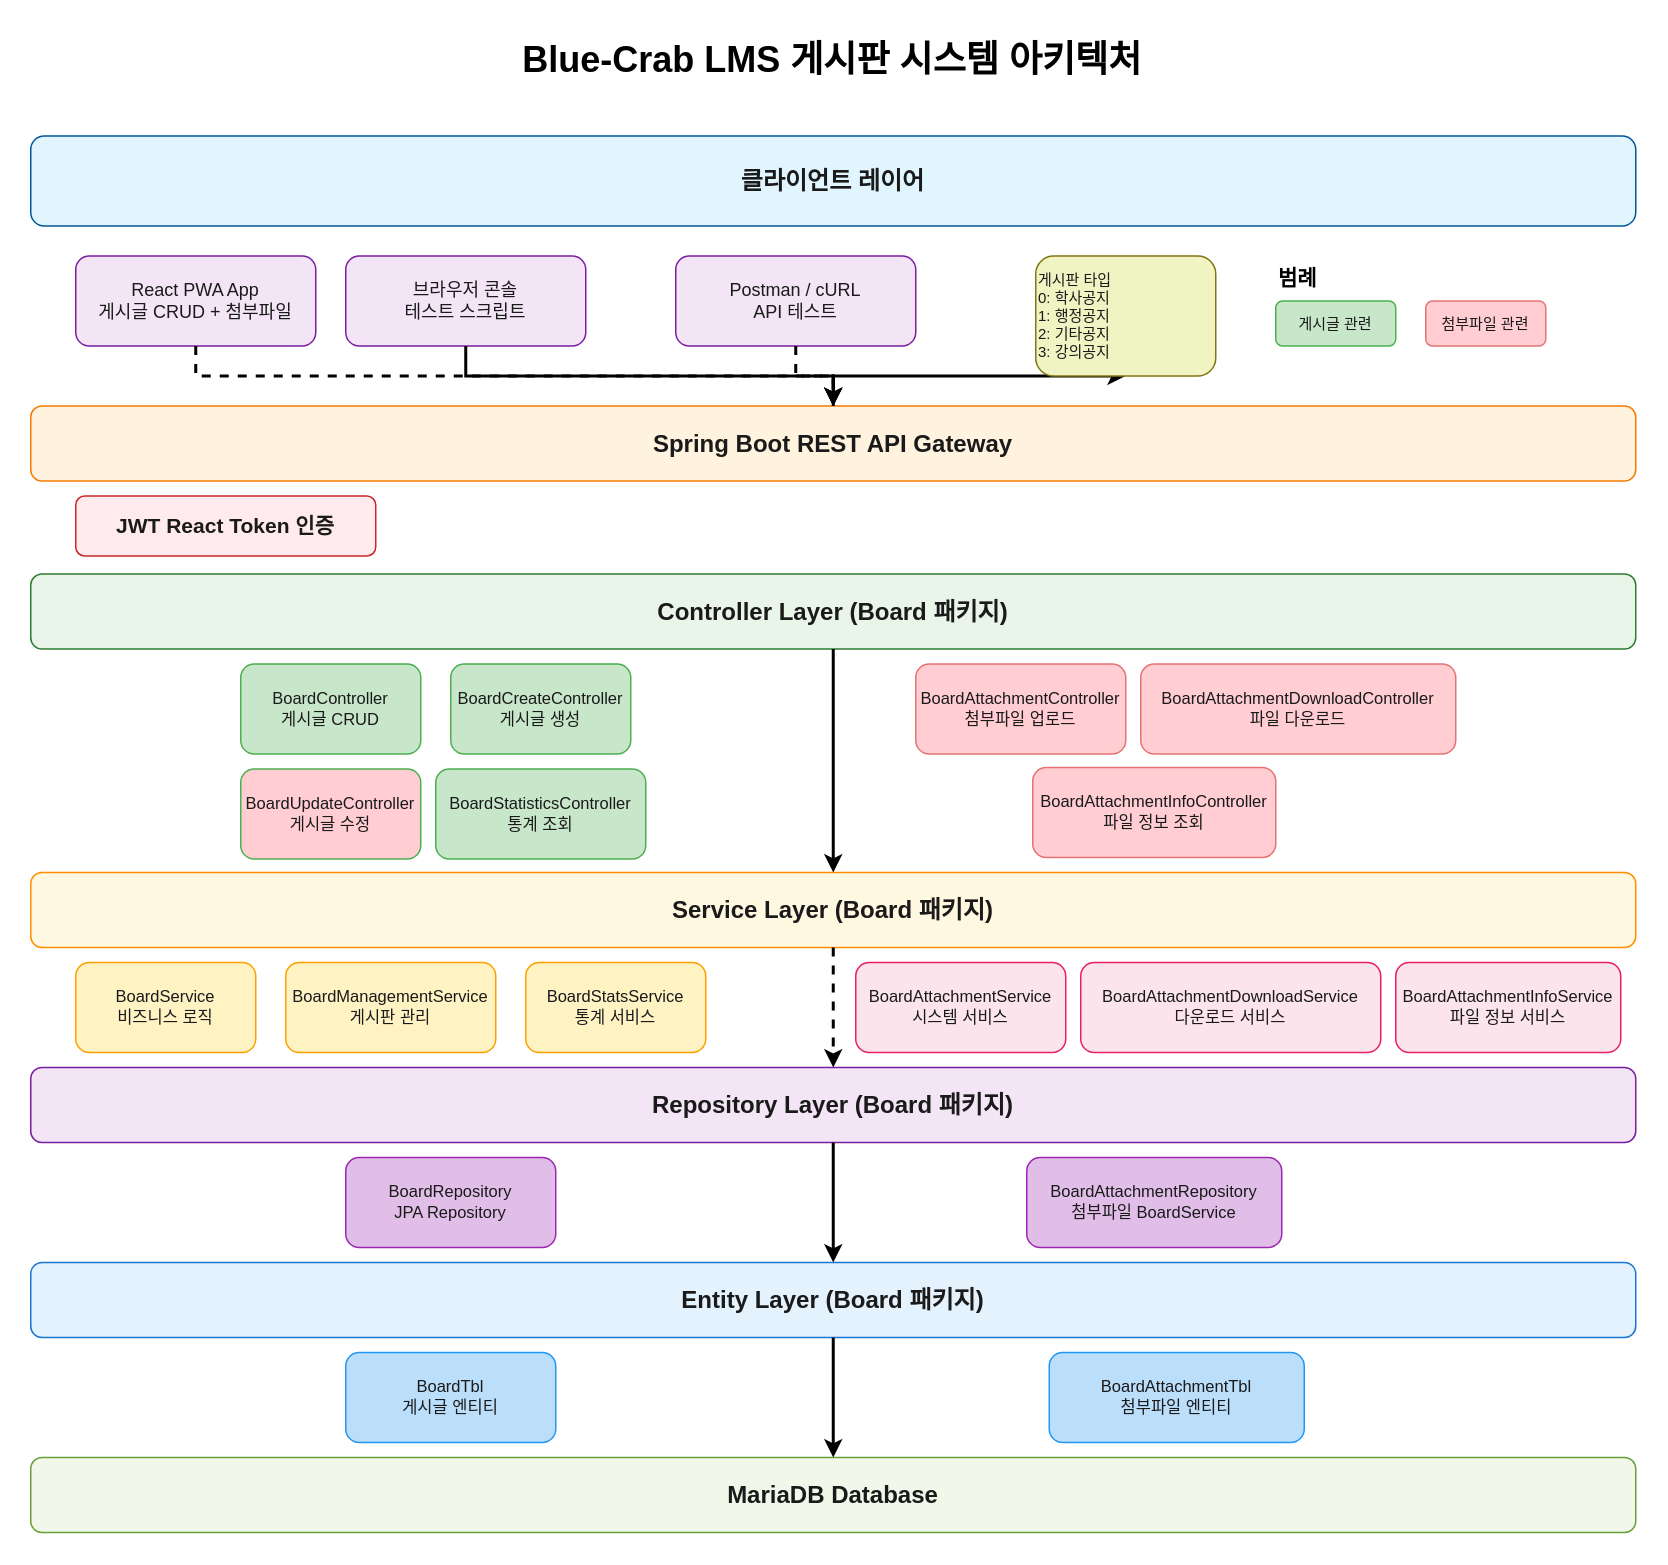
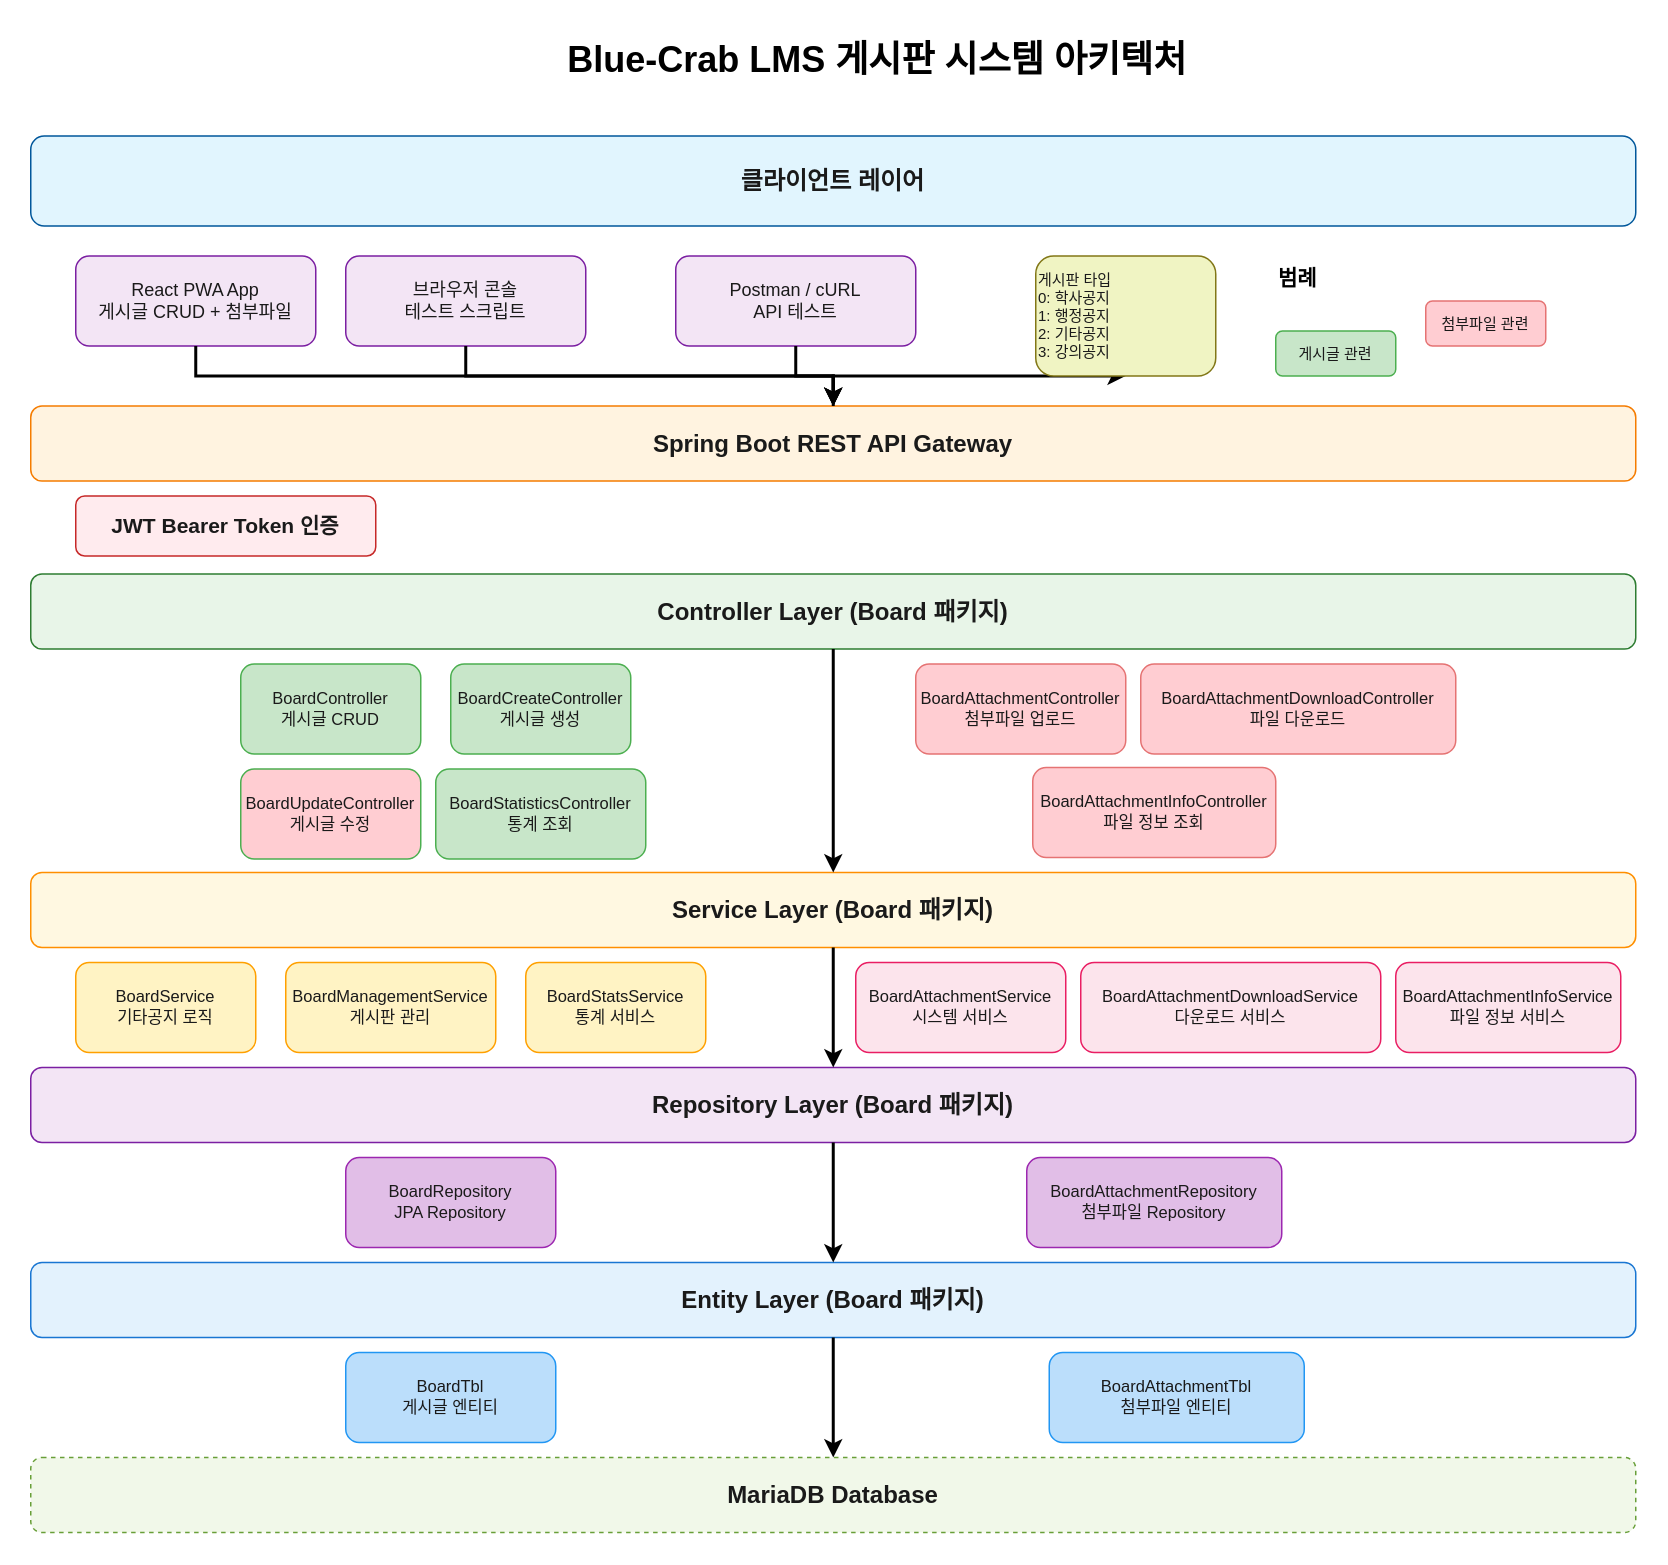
- <mxCell id="2" value="Blue-Crab LMS 게시판 시스템 아키텍처" style="text;html=1;strokeColor=none;fillColor=none;align=center;verticalAlign=middle;whiteSpace=wrap;rounded=0;fontSize=24;fontStyle=1;fontColor=light-dark(#000000,#000000);" parent="1" vertex="1"><mxGeometry x="270" y="20" width="569" height="40" as="geometry" /></mxCell>
+ <mxCell id="2" value="Blue-Crab LMS 게시판 시스템 아키텍처" style="text;html=1;strokeColor=none;fillColor=none;align=center;verticalAlign=middle;whiteSpace=wrap;rounded=0;fontSize=24;fontStyle=1;fontColor=light-dark(#000000,#000000);" parent="1" vertex="1"><mxGeometry x="300" y="20" width="569" height="40" as="geometry" /></mxCell>
- <mxCell id="40" value="게시글 관련" style="rounded=1;whiteSpace=wrap;html=1;fillColor=#c8e6c9;strokeColor=#4caf50;fontSize=10;fontColor=#1a1a1a;" parent="1" vertex="1"><mxGeometry x="850" y="200" width="80" height="30" as="geometry" /></mxCell>
+ <mxCell id="40" value="게시글 관련" style="rounded=1;whiteSpace=wrap;html=1;fillColor=#c8e6c9;strokeColor=#4caf50;fontSize=10;fontColor=#1a1a1a;" parent="1" vertex="1"><mxGeometry x="850" y="220" width="80" height="30" as="geometry" /></mxCell>
- <mxCell id="33" style="edgeStyle=orthogonalEdgeStyle;rounded=0;orthogonalLoop=1;jettySize=auto;html=1;strokeColor=light-dark(#000000,#FF8000);strokeWidth=2;dashed=1;" parent="1" source="6" target="7" edge="1"><mxGeometry relative="1" as="geometry" /></mxCell>
+ <mxCell id="33" style="edgeStyle=orthogonalEdgeStyle;rounded=0;orthogonalLoop=1;jettySize=auto;html=1;strokeColor=light-dark(#000000,#FF8000);strokeWidth=2;" parent="1" source="6" target="7" edge="1"><mxGeometry relative="1" as="geometry" /></mxCell>
- <mxCell id="31" style="edgeStyle=orthogonalEdgeStyle;rounded=0;orthogonalLoop=1;jettySize=auto;html=1;strokeColor=light-dark(#000000,#FF8000);strokeWidth=2;dashed=1;" parent="1" source="4" target="7" edge="1"><mxGeometry relative="1" as="geometry" /></mxCell>
+ <mxCell id="31" style="edgeStyle=orthogonalEdgeStyle;rounded=0;orthogonalLoop=1;jettySize=auto;html=1;strokeColor=light-dark(#000000,#FF8000);strokeWidth=2;" parent="1" source="4" target="7" edge="1"><mxGeometry relative="1" as="geometry" /></mxCell>
- <mxCell id="8" value="JWT React Token 인증" style="rounded=1;whiteSpace=wrap;html=1;fillColor=#ffebee;strokeColor=#c62828;fontSize=14;fontStyle=1;fontColor=#1a1a1a;" parent="1" vertex="1"><mxGeometry x="50" y="330" width="200" height="40" as="geometry" /></mxCell>
+ <mxCell id="8" value="JWT Bearer Token 인증" style="rounded=1;whiteSpace=wrap;html=1;fillColor=#ffebee;strokeColor=#c62828;fontSize=14;fontStyle=1;fontColor=#1a1a1a;" parent="1" vertex="1"><mxGeometry x="50" y="330" width="200" height="40" as="geometry" /></mxCell>
- <mxCell id="36" style="edgeStyle=orthogonalEdgeStyle;rounded=0;orthogonalLoop=1;jettySize=auto;html=1;strokeColor=light-dark(#000000,#FF8000);strokeWidth=2;dashed=1;" parent="1" source="17" target="24" edge="1"><mxGeometry relative="1" as="geometry" /></mxCell>
+ <mxCell id="36" style="edgeStyle=orthogonalEdgeStyle;rounded=0;orthogonalLoop=1;jettySize=auto;html=1;strokeColor=light-dark(#000000,#FF8000);strokeWidth=2;" parent="1" source="17" target="24" edge="1"><mxGeometry relative="1" as="geometry" /></mxCell>
- <mxCell id="18" value="BoardService&#10;비즈니스 로직" style="rounded=1;whiteSpace=wrap;html=1;fillColor=#fff3c4;strokeColor=#ffa000;fontSize=11;fontColor=#1a1a1a;" parent="1" vertex="1"><mxGeometry x="50" y="641" width="120" height="60" as="geometry" /></mxCell>
+ <mxCell id="18" value="BoardService&#10;기타공지 로직" style="rounded=1;whiteSpace=wrap;html=1;fillColor=#fff3c4;strokeColor=#ffa000;fontSize=11;fontColor=#1a1a1a;" parent="1" vertex="1"><mxGeometry x="50" y="641" width="120" height="60" as="geometry" /></mxCell>
- <mxCell id="26" value="BoardAttachmentRepository&#10;첨부파일 BoardService" style="rounded=1;whiteSpace=wrap;html=1;fillColor=#e1bee7;strokeColor=#9c27b0;fontSize=11;fontColor=#1a1a1a;" parent="1" vertex="1"><mxGeometry x="684" y="771" width="170" height="60" as="geometry" /></mxCell>
+ <mxCell id="26" value="BoardAttachmentRepository&#10;첨부파일 Repository" style="rounded=1;whiteSpace=wrap;html=1;fillColor=#e1bee7;strokeColor=#9c27b0;fontSize=11;fontColor=#1a1a1a;" parent="1" vertex="1"><mxGeometry x="684" y="771" width="170" height="60" as="geometry" /></mxCell>
- <mxCell id="30" value="MariaDB Database" style="rounded=1;whiteSpace=wrap;html=1;fillColor=#f1f8e9;strokeColor=#689f38;fontSize=16;fontStyle=1;fontColor=#1a1a1a;" parent="1" vertex="1"><mxGeometry x="20" y="971" width="1070" height="50" as="geometry" /></mxCell>
+ <mxCell id="30" value="MariaDB Database" style="rounded=1;whiteSpace=wrap;html=1;fillColor=#f1f8e9;strokeColor=#689f38;fontSize=16;fontStyle=1;fontColor=#1a1a1a;dashed=1;" parent="1" vertex="1"><mxGeometry x="20" y="971" width="1070" height="50" as="geometry" /></mxCell>
